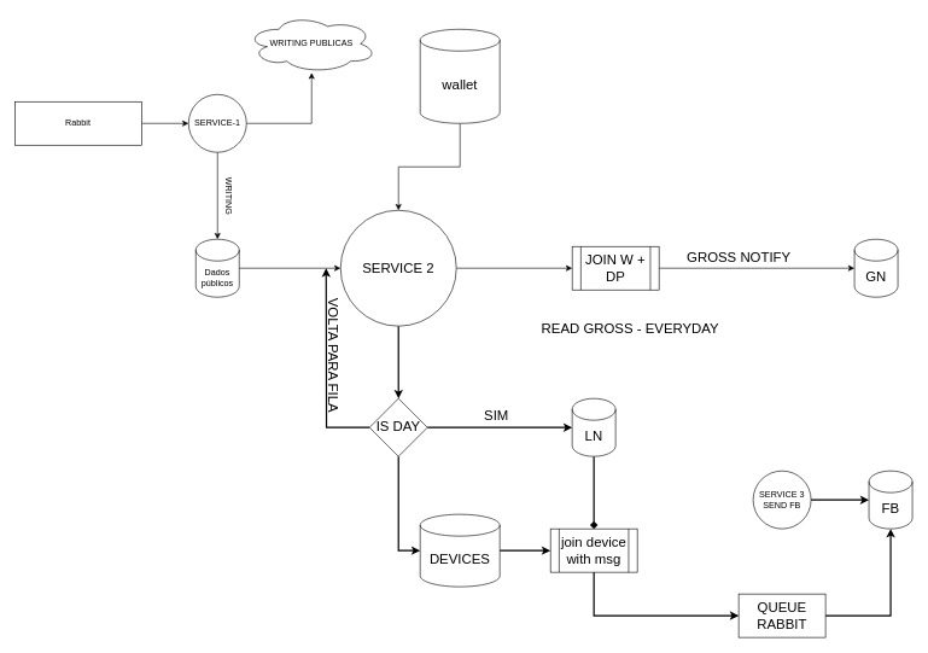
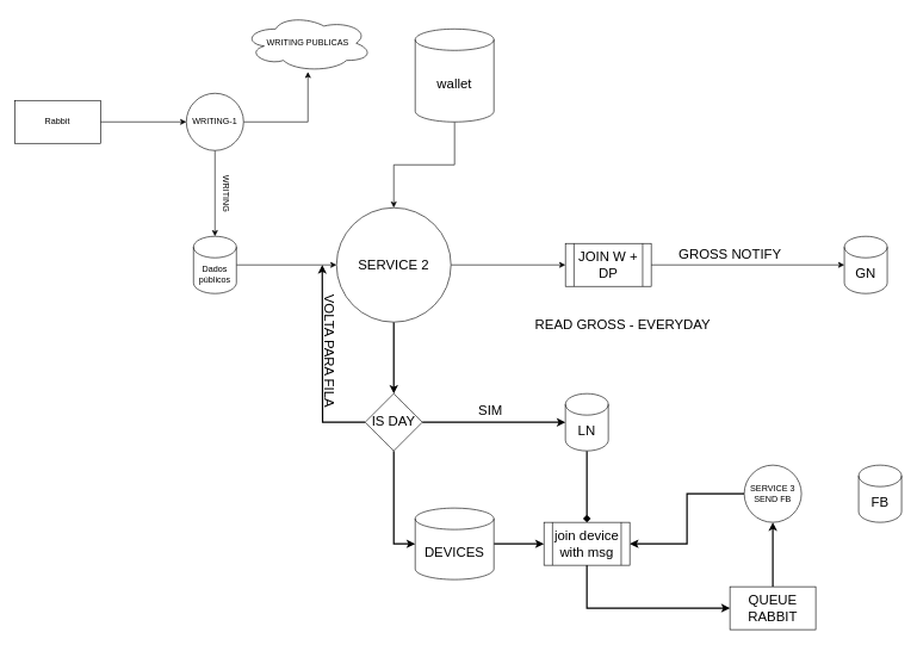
- <mxCell id="3" value="Rabbit" style="rounded=0;whiteSpace=wrap;html=1;" parent="1" vertex="1"><mxGeometry x="20" y="140" width="175" height="60" as="geometry" /></mxCell>
+ <mxCell id="3" value="Rabbit" style="rounded=0;whiteSpace=wrap;html=1;" parent="1" vertex="1"><mxGeometry y="140" width="120" height="60" as="geometry" x="20" /></mxCell>
- <mxCell id="8" value="SERVICE-1" style="ellipse;whiteSpace=wrap;html=1;aspect=fixed;" parent="1" vertex="1"><mxGeometry x="260" y="130" width="80" height="80" as="geometry" /></mxCell>
+ <mxCell id="8" value="WRITING-1" style="ellipse;whiteSpace=wrap;html=1;aspect=fixed;" parent="1" vertex="1"><mxGeometry x="260" y="130" width="80" height="80" as="geometry" /></mxCell>
- <mxCell id="4" style="edgeStyle=orthogonalEdgeStyle;rounded=0;orthogonalLoop=1;jettySize=auto;html=1;fontSize=19;strokeWidth=2;" parent="1" source="5" target="32" edge="1"><mxGeometry relative="1" as="geometry" /></mxCell>
+ <mxCell id="4" style="edgeStyle=orthogonalEdgeStyle;rounded=0;orthogonalLoop=1;jettySize=auto;html=1;fontSize=19;strokeWidth=2;" parent="1" source="5" target="37" edge="1"><mxGeometry relative="1" as="geometry" /></mxCell>
- <mxCell id="30" style="edgeStyle=orthogonalEdgeStyle;rounded=0;orthogonalLoop=1;jettySize=auto;html=1;fontSize=19;strokeWidth=2;" parent="1" source="31" target="32" edge="1"><mxGeometry relative="1" as="geometry" /></mxCell>
+ <mxCell id="30" style="edgeStyle=orthogonalEdgeStyle;rounded=0;orthogonalLoop=1;jettySize=auto;html=1;fontSize=19;strokeWidth=2;" parent="1" source="31" target="5" edge="1"><mxGeometry relative="1" as="geometry" /></mxCell>
